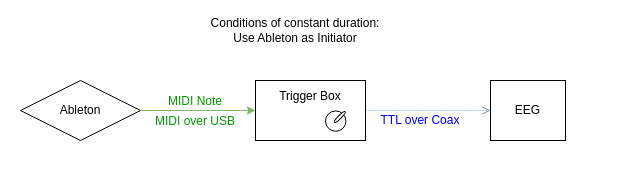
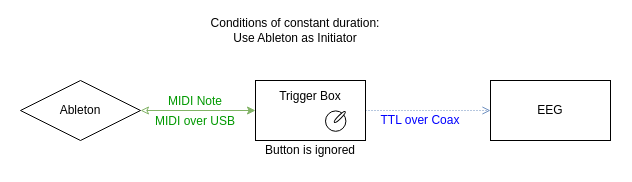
- <mxCell id="5" style="edgeStyle=orthogonalEdgeStyle;rounded=0;orthogonalLoop=1;jettySize=auto;html=1;exitX=0;exitY=0.5;exitDx=0;exitDy=0;entryX=1;entryY=0.5;entryDx=0;entryDy=0;fillColor=#d5e8d4;strokeColor=#82b366;startArrow=classic;startFill=1;endArrow=none;endFill=0;" parent="1" source="6" target="3" edge="1"><mxGeometry relative="1" as="geometry"><Array as="points"><mxPoint x="220" y="110" /><mxPoint x="220" y="110" /></Array></mxGeometry></mxCell>
+ <mxCell id="5" style="edgeStyle=orthogonalEdgeStyle;rounded=0;orthogonalLoop=1;jettySize=auto;html=1;exitX=0;exitY=0.5;exitDx=0;exitDy=0;entryX=1;entryY=0.5;entryDx=0;entryDy=0;fillColor=#d5e8d4;strokeColor=#82b366;startArrow=classic;startFill=1;endArrow=classic;endFill=0;" parent="1" source="6" target="3" edge="1"><mxGeometry relative="1" as="geometry"><Array as="points"><mxPoint x="220" y="110" /><mxPoint x="220" y="110" /></Array></mxGeometry></mxCell>
- <mxCell id="2" value="EEG" style="rounded=0;whiteSpace=wrap;html=1;" parent="1" vertex="1"><mxGeometry x="490" y="80" width="75" height="60" as="geometry" /></mxCell>
+ <mxCell id="2" value="EEG" style="rounded=0;whiteSpace=wrap;html=1;" parent="1" vertex="1"><mxGeometry x="490" y="80" width="120" height="60" as="geometry" /></mxCell>
+ <mxCell id="12" value="&lt;font color=&quot;#000000&quot;&gt;Button is ignored&lt;/font&gt;" style="text;html=1;strokeColor=none;fillColor=none;align=center;verticalAlign=middle;whiteSpace=wrap;rounded=0;fontColor=#0000FF;" parent="1" vertex="1"><mxGeometry x="260" y="140" width="100" height="20" as="geometry" /></mxCell>
